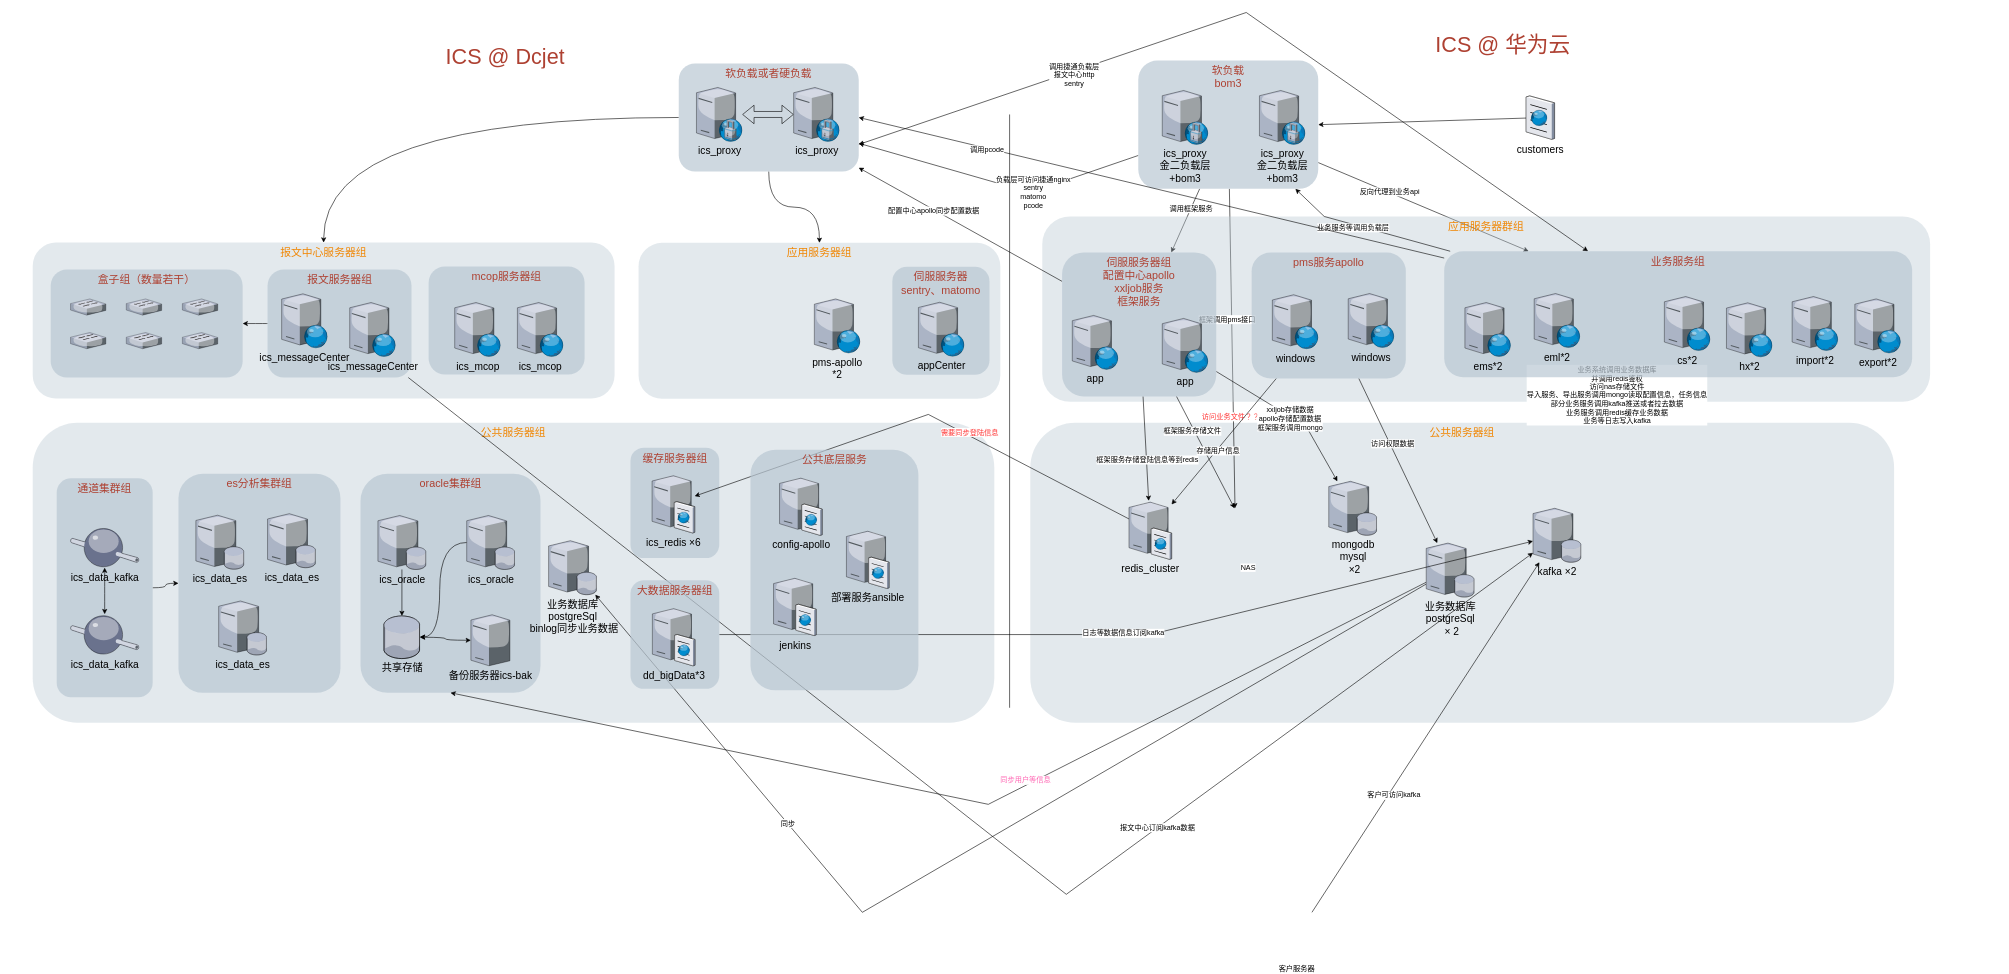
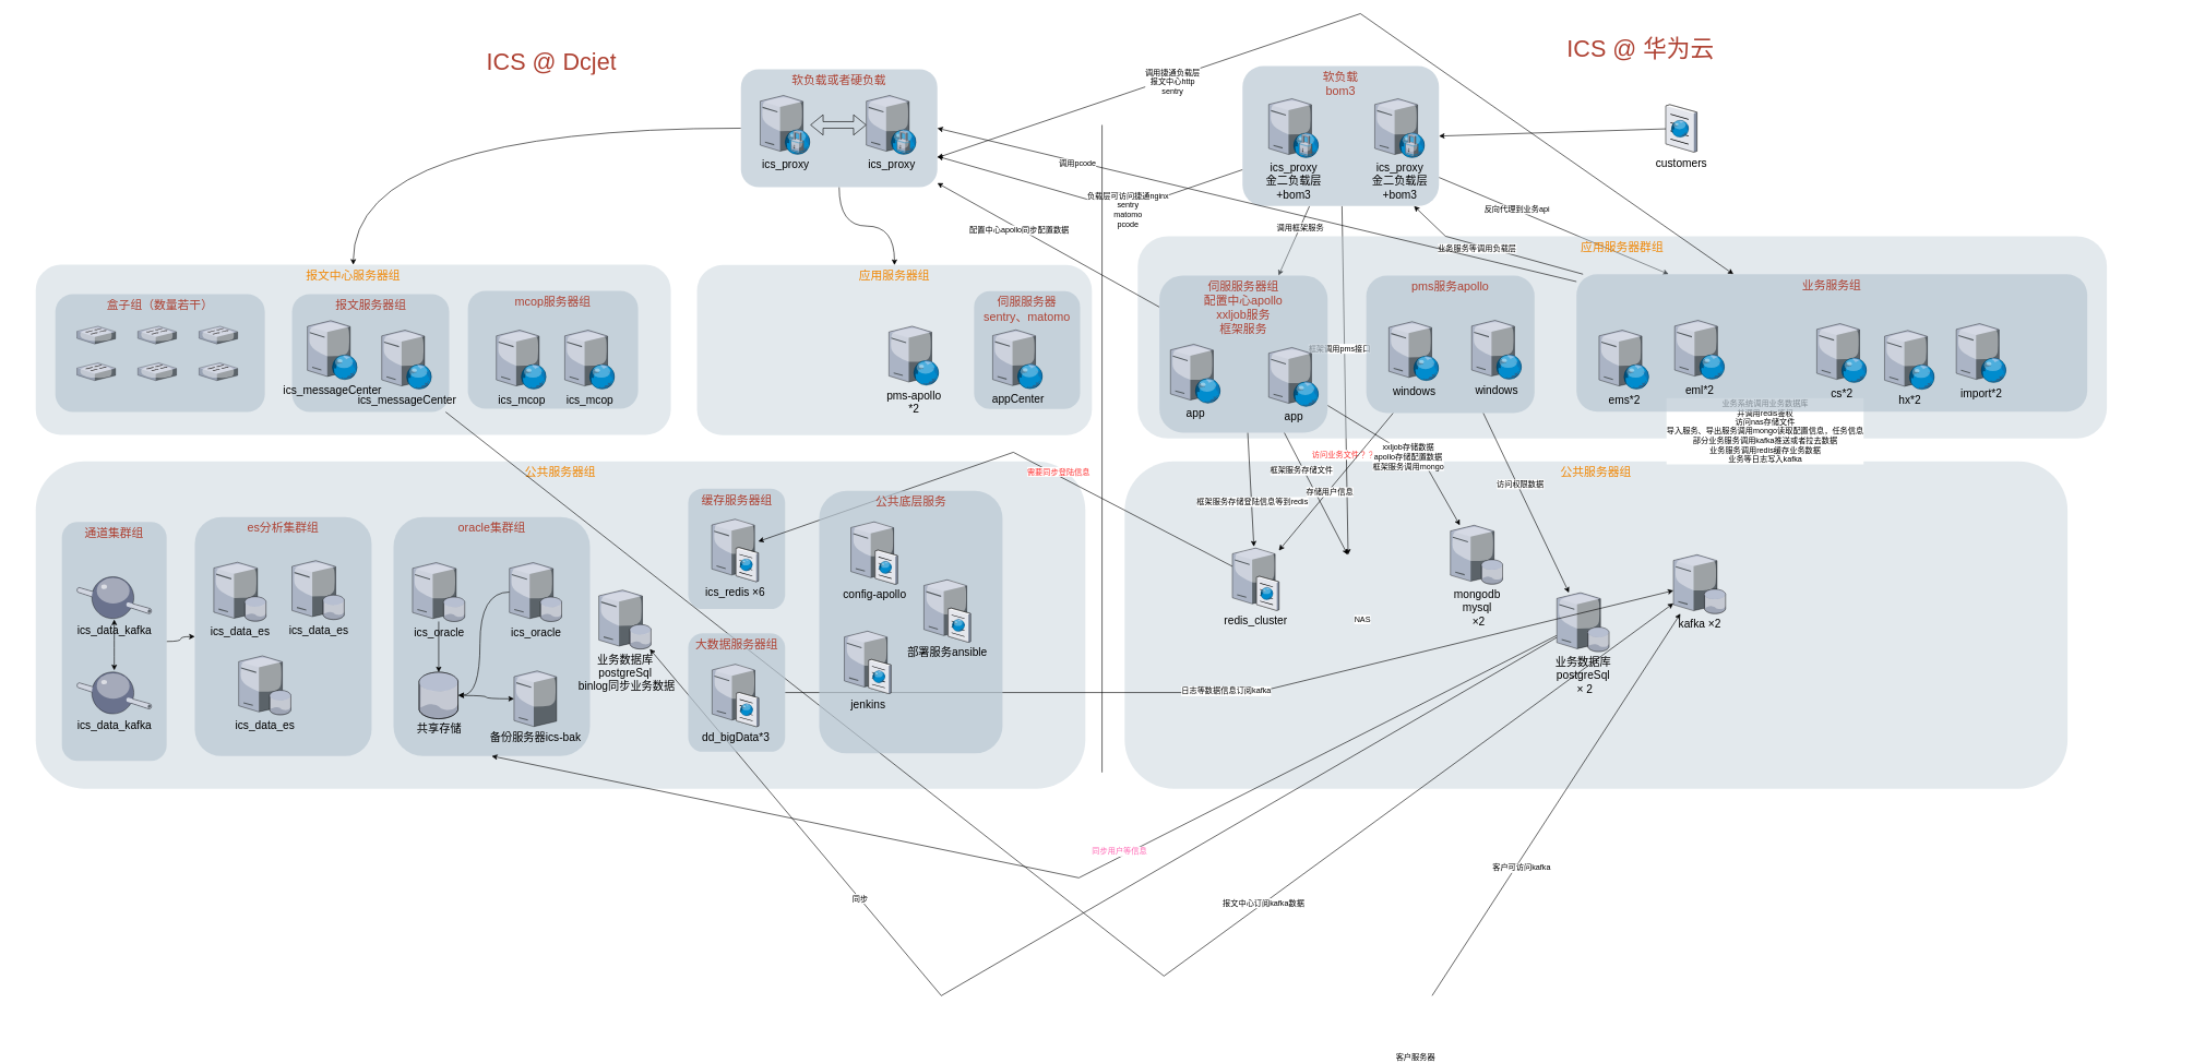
- <mxCell id="48" style="edgeStyle=orthogonalEdgeStyle;curved=1;orthogonalLoop=1;jettySize=auto;html=1;exitX=0;exitY=0.5;exitDx=0;exitDy=0;fontSize=14;" parent="1" source="51" target="54" edge="1"><mxGeometry relative="1" as="geometry" /></mxCell>
- <mxCell id="98" value="export*2" style="verticalLabelPosition=bottom;aspect=fixed;html=1;verticalAlign=top;strokeColor=none;align=center;outlineConnect=0;shape=mxgraph.citrix.web_server;fontSize=17;" vertex="1" parent="1"><mxGeometry x="3091.5" y="497.5" width="76.5" height="90" as="geometry" /></mxCell>
- <mxCell id="23" value="appCenter" style="verticalLabelPosition=bottom;aspect=fixed;html=1;verticalAlign=top;strokeColor=none;align=center;outlineConnect=0;shape=mxgraph.citrix.web_server;fontSize=17;" parent="1" vertex="1"><mxGeometry x="1530.5" y="503" width="76.5" height="90" as="geometry" /></mxCell>
+ <mxCell id="23" value="appCenter" style="verticalLabelPosition=bottom;aspect=fixed;html=1;verticalAlign=top;strokeColor=none;align=center;outlineConnect=0;shape=mxgraph.citrix.web_server;fontSize=17;" parent="1" vertex="1"><mxGeometry x="1515.5" y="503" width="76.5" height="90" as="geometry" /></mxCell>
